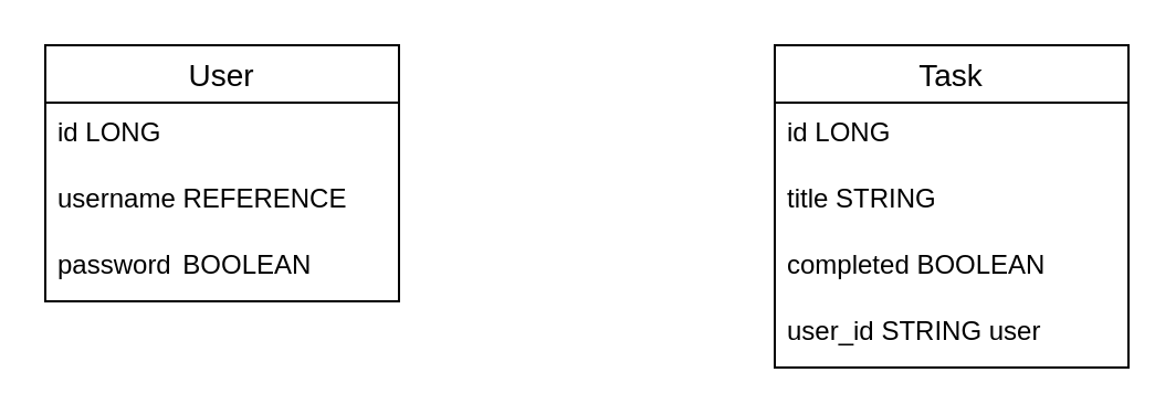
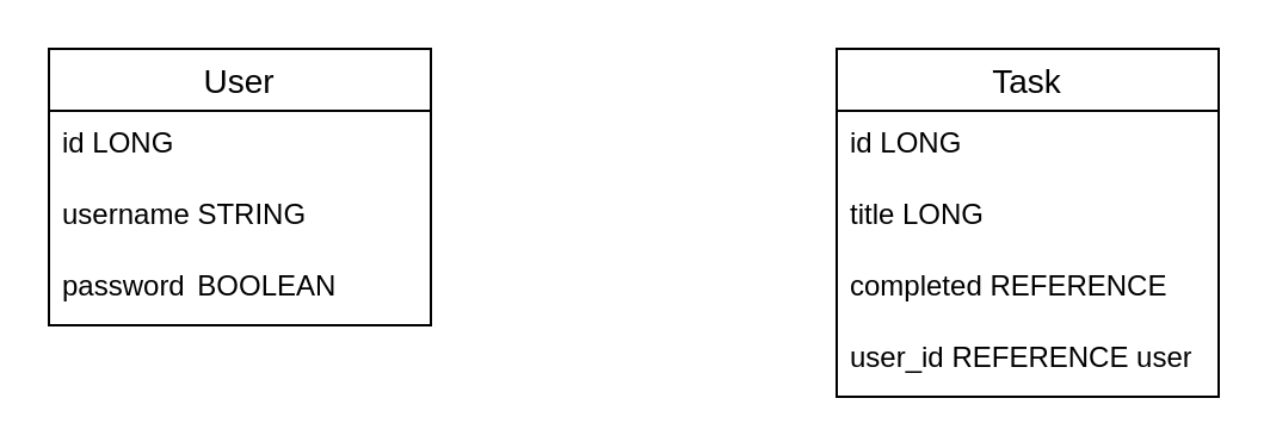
- <mxCell id="4" value="username REFERENCE" style="text;strokeColor=none;fillColor=none;spacingLeft=4;spacingRight=4;overflow=hidden;rotatable=0;points=[[0,0.5],[1,0.5]];portConstraint=eastwest;fontSize=12;whiteSpace=wrap;html=1;" vertex="1" parent="2"><mxGeometry y="56" width="160" height="30" as="geometry" /></mxCell>
+ <mxCell id="4" value="username STRING" style="text;strokeColor=none;fillColor=none;spacingLeft=4;spacingRight=4;overflow=hidden;rotatable=0;points=[[0,0.5],[1,0.5]];portConstraint=eastwest;fontSize=12;whiteSpace=wrap;html=1;" vertex="1" parent="2"><mxGeometry y="56" width="160" height="30" as="geometry" /></mxCell>
- <mxCell id="8" value="title STRING" style="text;strokeColor=none;fillColor=none;spacingLeft=4;spacingRight=4;overflow=hidden;rotatable=0;points=[[0,0.5],[1,0.5]];portConstraint=eastwest;fontSize=12;whiteSpace=wrap;html=1;" vertex="1" parent="6"><mxGeometry y="56" width="160" height="30" as="geometry" /></mxCell>
+ <mxCell id="8" value="title LONG" style="text;strokeColor=none;fillColor=none;spacingLeft=4;spacingRight=4;overflow=hidden;rotatable=0;points=[[0,0.5],[1,0.5]];portConstraint=eastwest;fontSize=12;whiteSpace=wrap;html=1;" vertex="1" parent="6"><mxGeometry y="56" width="160" height="30" as="geometry" /></mxCell>
- <mxCell id="9" value="completed BOOLEAN" style="text;strokeColor=none;fillColor=none;spacingLeft=4;spacingRight=4;overflow=hidden;rotatable=0;points=[[0,0.5],[1,0.5]];portConstraint=eastwest;fontSize=12;whiteSpace=wrap;html=1;" vertex="1" parent="6"><mxGeometry y="86" width="160" height="30" as="geometry" /></mxCell>
+ <mxCell id="9" value="completed REFERENCE" style="text;strokeColor=none;fillColor=none;spacingLeft=4;spacingRight=4;overflow=hidden;rotatable=0;points=[[0,0.5],[1,0.5]];portConstraint=eastwest;fontSize=12;whiteSpace=wrap;html=1;" vertex="1" parent="6"><mxGeometry y="86" width="160" height="30" as="geometry" /></mxCell>
- <mxCell id="10" value="user_id STRING user" style="text;strokeColor=none;fillColor=none;spacingLeft=4;spacingRight=4;overflow=hidden;rotatable=0;points=[[0,0.5],[1,0.5]];portConstraint=eastwest;fontSize=12;whiteSpace=wrap;html=1;" vertex="1" parent="6"><mxGeometry y="116" width="160" height="30" as="geometry" /></mxCell>
+ <mxCell id="10" value="user_id REFERENCE user" style="text;strokeColor=none;fillColor=none;spacingLeft=4;spacingRight=4;overflow=hidden;rotatable=0;points=[[0,0.5],[1,0.5]];portConstraint=eastwest;fontSize=12;whiteSpace=wrap;html=1;" vertex="1" parent="6"><mxGeometry y="116" width="160" height="30" as="geometry" /></mxCell>
